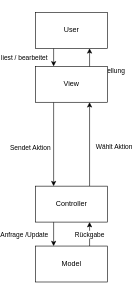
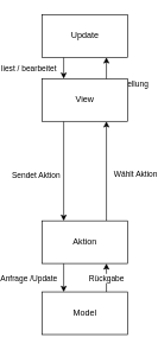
- <mxCell id="9" value="User" style="rounded=0;whiteSpace=wrap;html=1;" vertex="1" parent="1"><mxGeometry x="20" y="20" width="120" height="60" as="geometry" /></mxCell>
+ <mxCell id="9" value="Update" style="rounded=0;whiteSpace=wrap;html=1;" vertex="1" parent="1"><mxGeometry x="20" y="20" width="120" height="60" as="geometry" /></mxCell>
- <mxCell id="14" value="Controller" style="rounded=0;whiteSpace=wrap;html=1;" vertex="1" parent="1"><mxGeometry x="20" y="310" width="120" height="60" as="geometry" /></mxCell>
+ <mxCell id="14" value="Aktion" style="rounded=0;whiteSpace=wrap;html=1;" vertex="1" parent="1"><mxGeometry x="20" y="310" width="120" height="60" as="geometry" /></mxCell>
